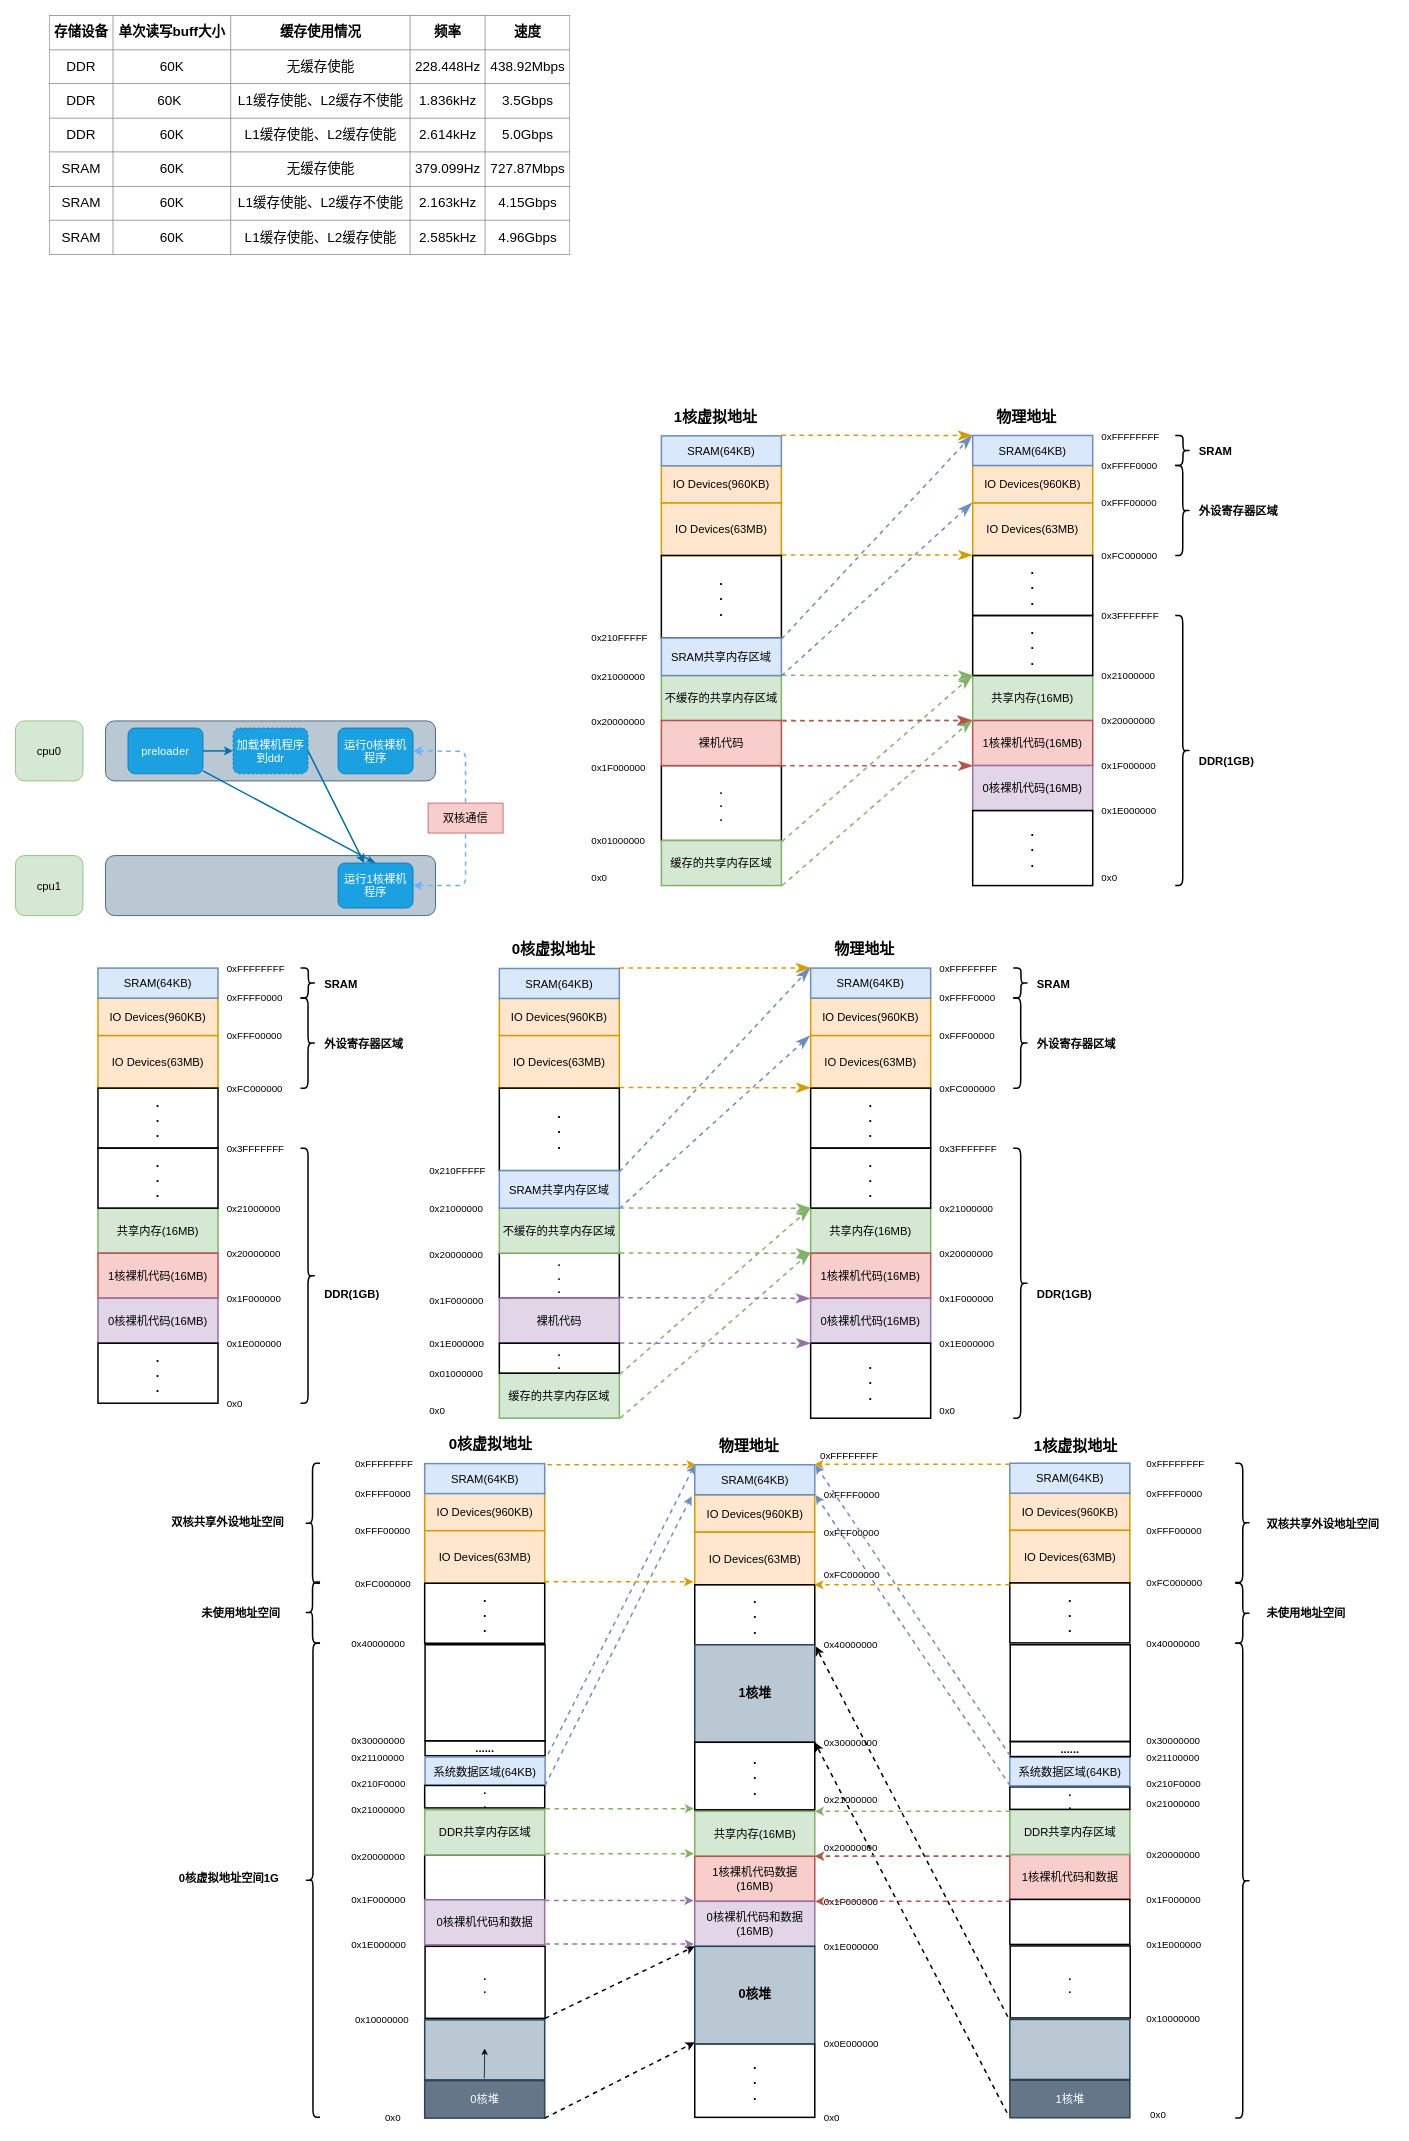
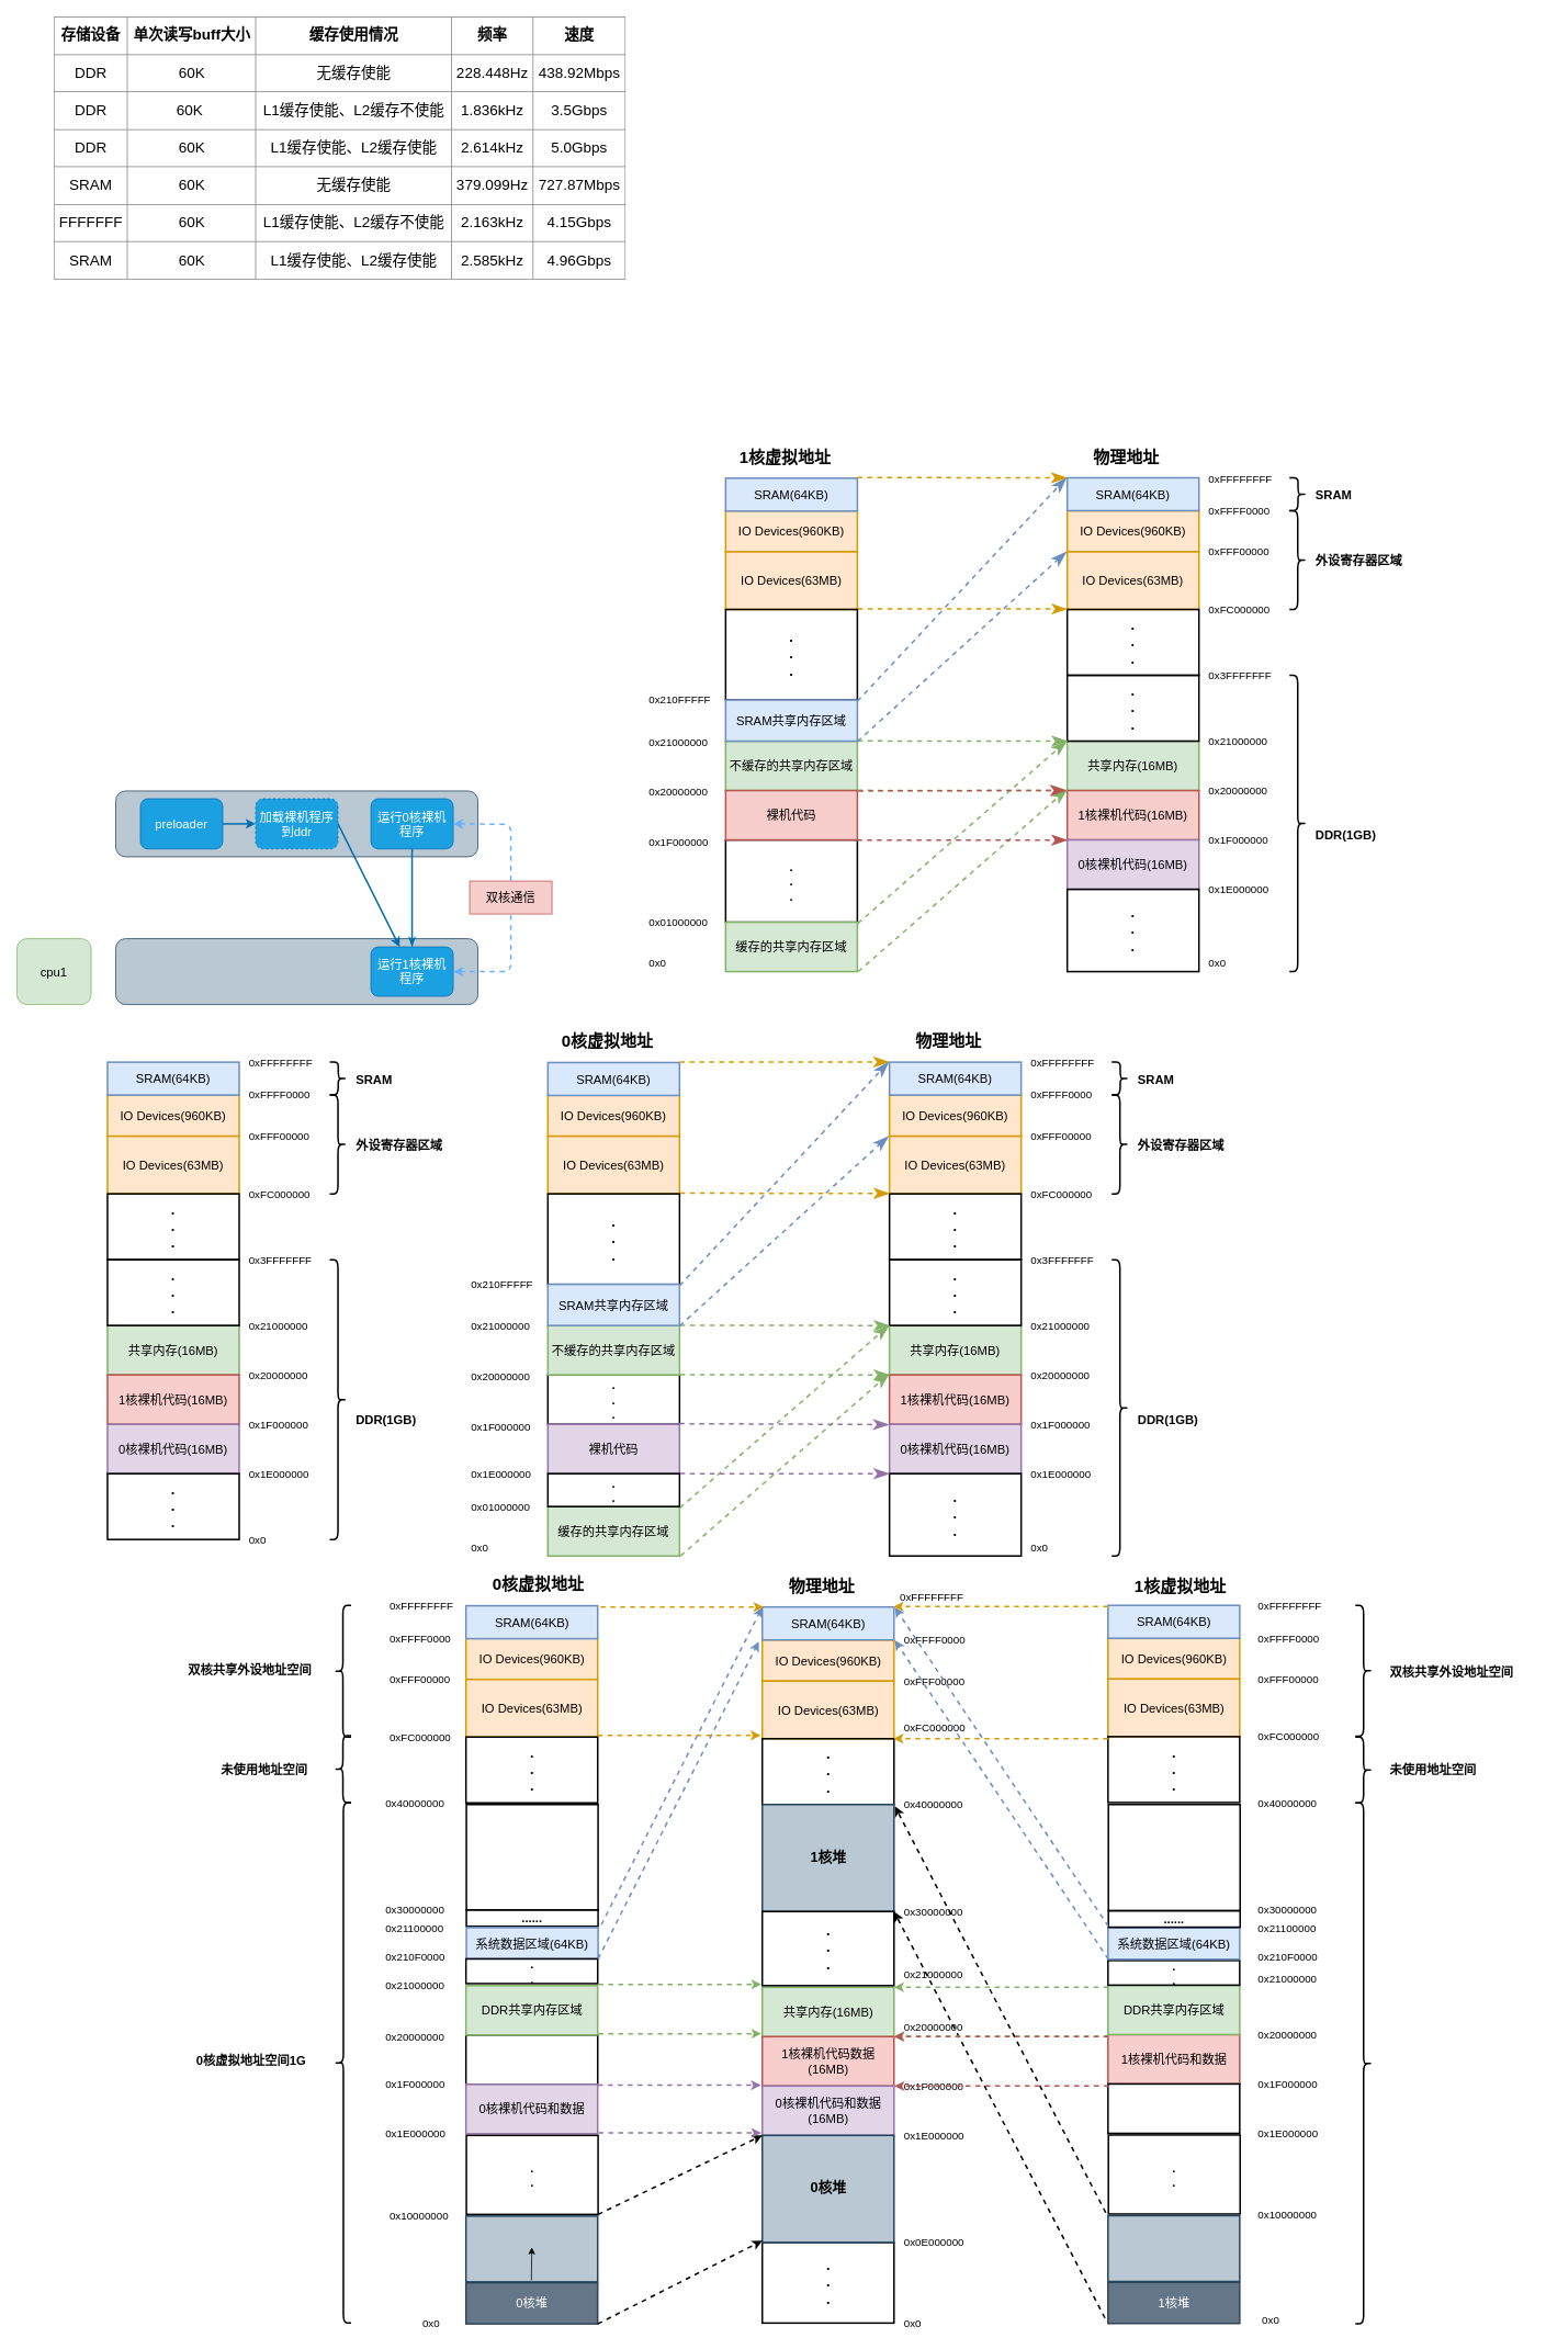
- <mxCell id="159" value="&lt;table border=&quot;1&quot; width=&quot;100%&quot; cellpadding=&quot;4&quot; style=&quot;width: 100% ; height: 100% ; border-collapse: collapse ; font-size: 18px&quot;&gt;&lt;tbody&gt;&lt;tr&gt;&lt;td style=&quot;text-align: center&quot;&gt;&lt;font style=&quot;font-size: 18px&quot;&gt;&lt;b&gt;存储设备&lt;/b&gt;&lt;/font&gt;&lt;/td&gt;&lt;td style=&quot;text-align: center&quot;&gt;&lt;b&gt;单次读写buff大小&lt;/b&gt;&lt;/td&gt;&lt;td style=&quot;text-align: center&quot;&gt;&lt;b&gt;缓存使用情况&lt;/b&gt;&lt;/td&gt;&lt;td style=&quot;text-align: center&quot;&gt;&lt;b&gt;频率&lt;/b&gt;&lt;/td&gt;&lt;td style=&quot;text-align: center&quot;&gt;&lt;b&gt;速度&lt;/b&gt;&lt;/td&gt;&lt;/tr&gt;&lt;tr&gt;&lt;td style=&quot;text-align: center&quot;&gt;DDR&lt;/td&gt;&lt;td style=&quot;text-align: center&quot;&gt;60K&lt;/td&gt;&lt;td style=&quot;text-align: center&quot;&gt;无缓存使能&lt;/td&gt;&lt;td style=&quot;text-align: center&quot;&gt;228.448Hz&lt;br&gt;&lt;/td&gt;&lt;td style=&quot;text-align: center&quot;&gt;438.92Mbps&lt;br&gt;&lt;/td&gt;&lt;/tr&gt;&lt;tr&gt;&lt;td style=&quot;text-align: center&quot;&gt;DDR&lt;/td&gt;&lt;td style=&quot;text-align: left&quot;&gt;&lt;span style=&quot;text-align: center&quot;&gt;&amp;nbsp; &amp;nbsp; &amp;nbsp; &amp;nbsp; &amp;nbsp; &amp;nbsp;60K&lt;/span&gt;&lt;br&gt;&lt;/td&gt;&lt;td style=&quot;text-align: center&quot;&gt;L1缓存使能、L2缓存不使能&lt;br&gt;&lt;/td&gt;&lt;td style=&quot;text-align: center&quot;&gt;1.836kHz&lt;br&gt;&lt;/td&gt;&lt;td style=&quot;text-align: center&quot;&gt;3.5Gbps&lt;br&gt;&lt;/td&gt;&lt;/tr&gt;&lt;tr&gt;&lt;td style=&quot;text-align: center&quot;&gt;DDR&lt;/td&gt;&lt;td style=&quot;text-align: center&quot;&gt;60K&lt;/td&gt;&lt;td style=&quot;text-align: center&quot;&gt;L1缓存使能、L2缓存使能&lt;/td&gt;&lt;td style=&quot;text-align: center&quot;&gt;2.614kHz&lt;/td&gt;&lt;td style=&quot;text-align: center&quot;&gt;5.0Gbps&lt;br&gt;&lt;/td&gt;&lt;/tr&gt;&lt;tr&gt;&lt;td style=&quot;text-align: center&quot;&gt;SRAM&lt;/td&gt;&lt;td style=&quot;text-align: center&quot;&gt;60K&lt;br&gt;&lt;/td&gt;&lt;td style=&quot;text-align: center&quot;&gt;无缓存使能&lt;br&gt;&lt;/td&gt;&lt;td style=&quot;text-align: center&quot;&gt;379.099Hz&lt;br&gt;&lt;/td&gt;&lt;td style=&quot;text-align: center&quot;&gt;727.87Mbps&lt;br&gt;&lt;/td&gt;&lt;/tr&gt;&lt;tr&gt;&lt;td style=&quot;text-align: center&quot;&gt;SRAM&lt;br&gt;&lt;/td&gt;&lt;td style=&quot;text-align: center&quot;&gt;60K&lt;br&gt;&lt;/td&gt;&lt;td style=&quot;text-align: center&quot;&gt;L1缓存使能、L2缓存不使能&lt;/td&gt;&lt;td style=&quot;text-align: center&quot;&gt;2.163kHz&lt;br&gt;&lt;/td&gt;&lt;td style=&quot;text-align: center&quot;&gt;4.15Gbps&lt;br&gt;&lt;/td&gt;&lt;/tr&gt;&lt;tr&gt;&lt;td style=&quot;text-align: center&quot;&gt;SRAM&lt;br&gt;&lt;/td&gt;&lt;td style=&quot;text-align: center&quot;&gt;60K&lt;br&gt;&lt;/td&gt;&lt;td style=&quot;text-align: center&quot;&gt;L1缓存使能、L2缓存使能&lt;br&gt;&lt;/td&gt;&lt;td style=&quot;text-align: center&quot;&gt;2.585kHz&lt;br&gt;&lt;/td&gt;&lt;td style=&quot;text-align: center&quot;&gt;4.96Gbps&lt;br&gt;&lt;/td&gt;&lt;/tr&gt;&lt;/tbody&gt;&lt;/table&gt;" style="text;html=1;overflow=fill;rounded=0;" parent="1" vertex="1"><mxGeometry x="65" y="20" width="695" height="320" as="geometry" /></mxCell>
+ <mxCell id="159" value="&lt;table border=&quot;1&quot; width=&quot;100%&quot; cellpadding=&quot;4&quot; style=&quot;width: 100% ; height: 100% ; border-collapse: collapse ; font-size: 18px&quot;&gt;&lt;tbody&gt;&lt;tr&gt;&lt;td style=&quot;text-align: center&quot;&gt;&lt;font style=&quot;font-size: 18px&quot;&gt;&lt;b&gt;存储设备&lt;/b&gt;&lt;/font&gt;&lt;/td&gt;&lt;td style=&quot;text-align: center&quot;&gt;&lt;b&gt;单次读写buff大小&lt;/b&gt;&lt;/td&gt;&lt;td style=&quot;text-align: center&quot;&gt;&lt;b&gt;缓存使用情况&lt;/b&gt;&lt;/td&gt;&lt;td style=&quot;text-align: center&quot;&gt;&lt;b&gt;频率&lt;/b&gt;&lt;/td&gt;&lt;td style=&quot;text-align: center&quot;&gt;&lt;b&gt;速度&lt;/b&gt;&lt;/td&gt;&lt;/tr&gt;&lt;tr&gt;&lt;td style=&quot;text-align: center&quot;&gt;DDR&lt;/td&gt;&lt;td style=&quot;text-align: center&quot;&gt;60K&lt;/td&gt;&lt;td style=&quot;text-align: center&quot;&gt;无缓存使能&lt;/td&gt;&lt;td style=&quot;text-align: center&quot;&gt;228.448Hz&lt;br&gt;&lt;/td&gt;&lt;td style=&quot;text-align: center&quot;&gt;438.92Mbps&lt;br&gt;&lt;/td&gt;&lt;/tr&gt;&lt;tr&gt;&lt;td style=&quot;text-align: center&quot;&gt;DDR&lt;/td&gt;&lt;td style=&quot;text-align: left&quot;&gt;&lt;span style=&quot;text-align: center&quot;&gt;&amp;nbsp; &amp;nbsp; &amp;nbsp; &amp;nbsp; &amp;nbsp; &amp;nbsp;60K&lt;/span&gt;&lt;br&gt;&lt;/td&gt;&lt;td style=&quot;text-align: center&quot;&gt;L1缓存使能、L2缓存不使能&lt;br&gt;&lt;/td&gt;&lt;td style=&quot;text-align: center&quot;&gt;1.836kHz&lt;br&gt;&lt;/td&gt;&lt;td style=&quot;text-align: center&quot;&gt;3.5Gbps&lt;br&gt;&lt;/td&gt;&lt;/tr&gt;&lt;tr&gt;&lt;td style=&quot;text-align: center&quot;&gt;DDR&lt;/td&gt;&lt;td style=&quot;text-align: center&quot;&gt;60K&lt;/td&gt;&lt;td style=&quot;text-align: center&quot;&gt;L1缓存使能、L2缓存使能&lt;/td&gt;&lt;td style=&quot;text-align: center&quot;&gt;2.614kHz&lt;/td&gt;&lt;td style=&quot;text-align: center&quot;&gt;5.0Gbps&lt;br&gt;&lt;/td&gt;&lt;/tr&gt;&lt;tr&gt;&lt;td style=&quot;text-align: center&quot;&gt;SRAM&lt;/td&gt;&lt;td style=&quot;text-align: center&quot;&gt;60K&lt;br&gt;&lt;/td&gt;&lt;td style=&quot;text-align: center&quot;&gt;无缓存使能&lt;br&gt;&lt;/td&gt;&lt;td style=&quot;text-align: center&quot;&gt;379.099Hz&lt;br&gt;&lt;/td&gt;&lt;td style=&quot;text-align: center&quot;&gt;727.87Mbps&lt;br&gt;&lt;/td&gt;&lt;/tr&gt;&lt;tr&gt;&lt;td style=&quot;text-align: center&quot;&gt;FFFFFFF&lt;br&gt;&lt;/td&gt;&lt;td style=&quot;text-align: center&quot;&gt;60K&lt;br&gt;&lt;/td&gt;&lt;td style=&quot;text-align: center&quot;&gt;L1缓存使能、L2缓存不使能&lt;/td&gt;&lt;td style=&quot;text-align: center&quot;&gt;2.163kHz&lt;br&gt;&lt;/td&gt;&lt;td style=&quot;text-align: center&quot;&gt;4.15Gbps&lt;br&gt;&lt;/td&gt;&lt;/tr&gt;&lt;tr&gt;&lt;td style=&quot;text-align: center&quot;&gt;SRAM&lt;br&gt;&lt;/td&gt;&lt;td style=&quot;text-align: center&quot;&gt;60K&lt;br&gt;&lt;/td&gt;&lt;td style=&quot;text-align: center&quot;&gt;L1缓存使能、L2缓存使能&lt;br&gt;&lt;/td&gt;&lt;td style=&quot;text-align: center&quot;&gt;2.585kHz&lt;br&gt;&lt;/td&gt;&lt;td style=&quot;text-align: center&quot;&gt;4.96Gbps&lt;br&gt;&lt;/td&gt;&lt;/tr&gt;&lt;/tbody&gt;&lt;/table&gt;" style="text;html=1;overflow=fill;rounded=0;" parent="1" vertex="1"><mxGeometry x="65" y="20" width="695" height="320" as="geometry" /></mxCell>
- <mxCell id="6" value="&lt;font style=&quot;font-size: 15px&quot;&gt;cpu0&lt;/font&gt;" style="rounded=1;whiteSpace=wrap;html=1;fillColor=#d5e8d4;strokeColor=#82b366;" parent="1" vertex="1"><mxGeometry x="20" y="960.5" width="90" height="80" as="geometry" /></mxCell>
- <mxCell id="4" value="" style="endArrow=none;startArrow=classicThin;html=1;strokeColor=#006EAF;strokeWidth=2;exitX=0.5;exitY=0;exitDx=0;exitDy=0;fillColor=#1ba1e2;endFill=0;startFill=1;" parent="1" source="9" target="7" edge="1"><mxGeometry width="50" height="50" relative="1" as="geometry"><mxPoint x="630" y="1090" as="sourcePoint" /><mxPoint x="680" y="1040" as="targetPoint" /></mxGeometry></mxCell>
+ <mxCell id="4" value="" style="endArrow=none;startArrow=classicThin;html=1;strokeColor=#006EAF;strokeWidth=2;entryX=0.5;entryY=1;entryDx=0;entryDy=0;exitX=0.5;exitY=0;exitDx=0;exitDy=0;fillColor=#1ba1e2;endFill=0;startFill=1;" parent="1" source="9" target="10" edge="1"><mxGeometry width="50" height="50" relative="1" as="geometry"><mxPoint x="630" y="1090" as="sourcePoint" /><mxPoint x="680" y="1040" as="targetPoint" /></mxGeometry></mxCell>
